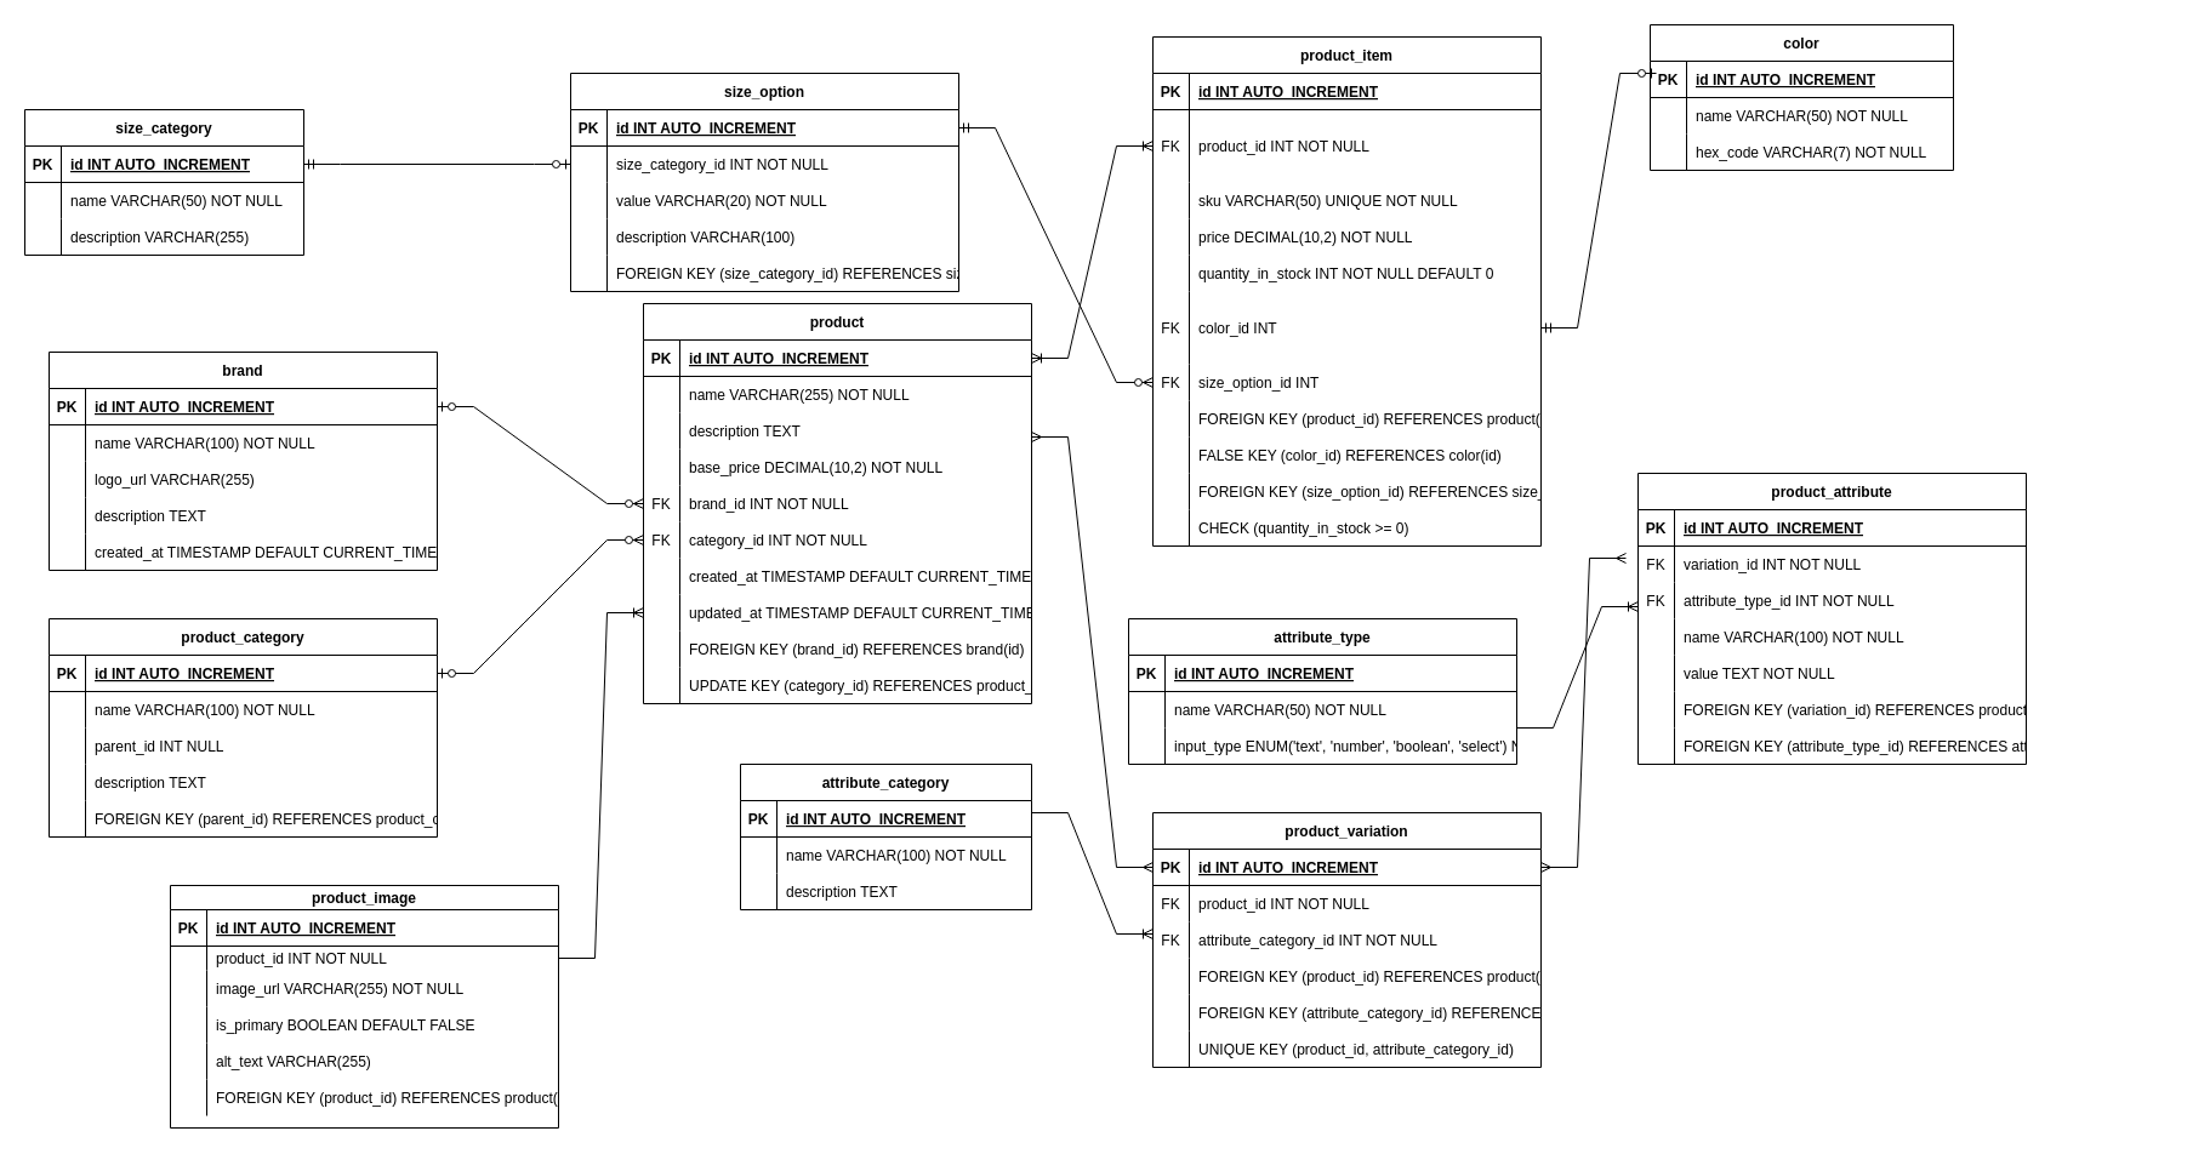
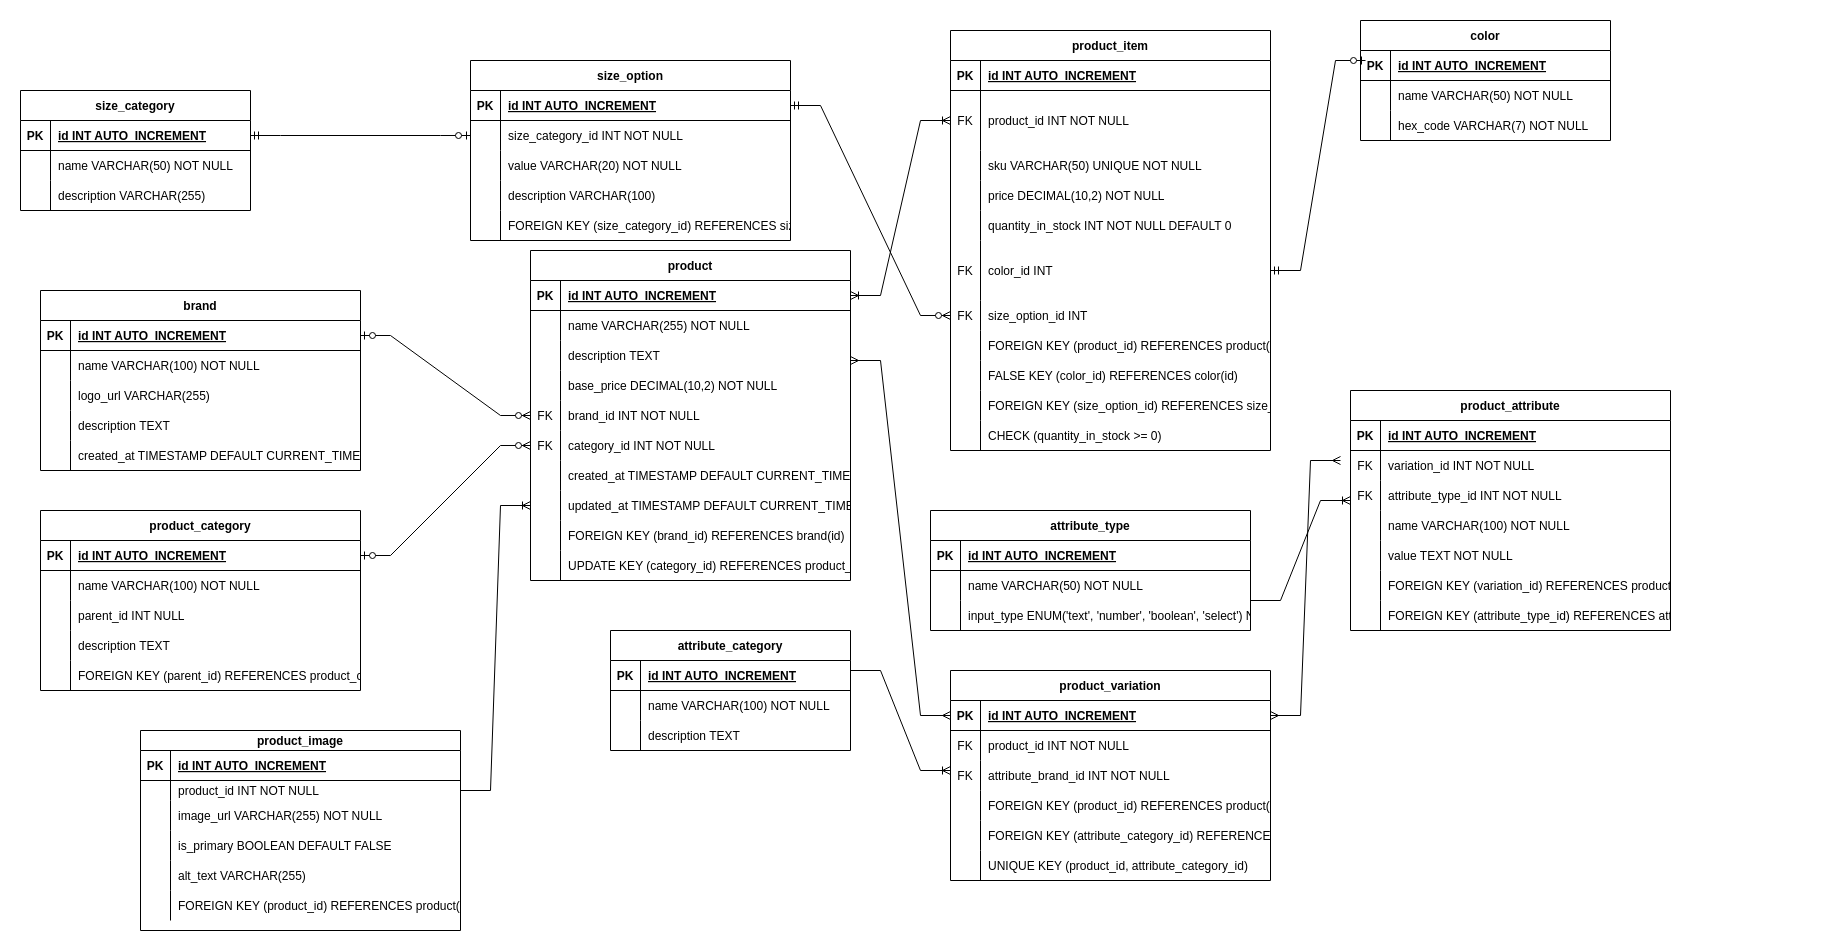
- <mxCell id="130" value="attribute_category_id INT NOT NULL" style="shape=partialRectangle;overflow=hidden;connectable=0;fillColor=none;align=left;strokeColor=inherit;top=0;left=0;bottom=0;right=0;spacingLeft=6;" vertex="1" parent="128"><mxGeometry x="30" width="290" height="30" as="geometry"><mxRectangle width="290" height="30" as="alternateBounds" /></mxGeometry></mxCell>
+ <mxCell id="130" value="attribute_brand_id INT NOT NULL" style="shape=partialRectangle;overflow=hidden;connectable=0;fillColor=none;align=left;strokeColor=inherit;top=0;left=0;bottom=0;right=0;spacingLeft=6;" vertex="1" parent="128"><mxGeometry x="30" width="290" height="30" as="geometry"><mxRectangle width="290" height="30" as="alternateBounds" /></mxGeometry></mxCell>
